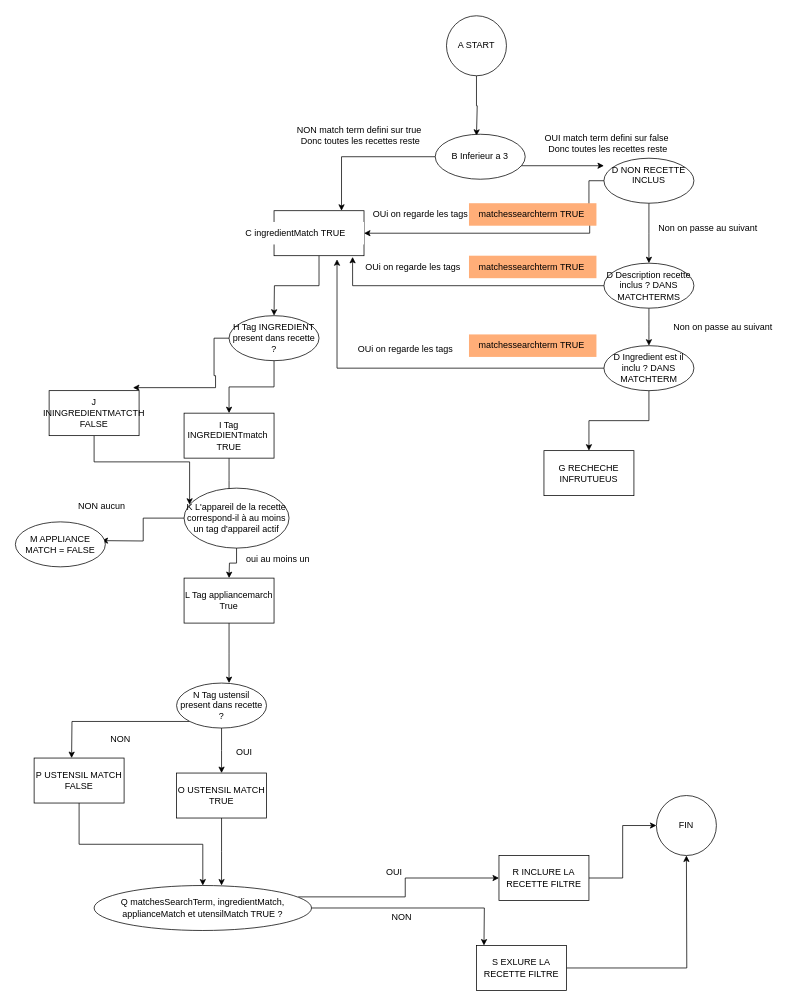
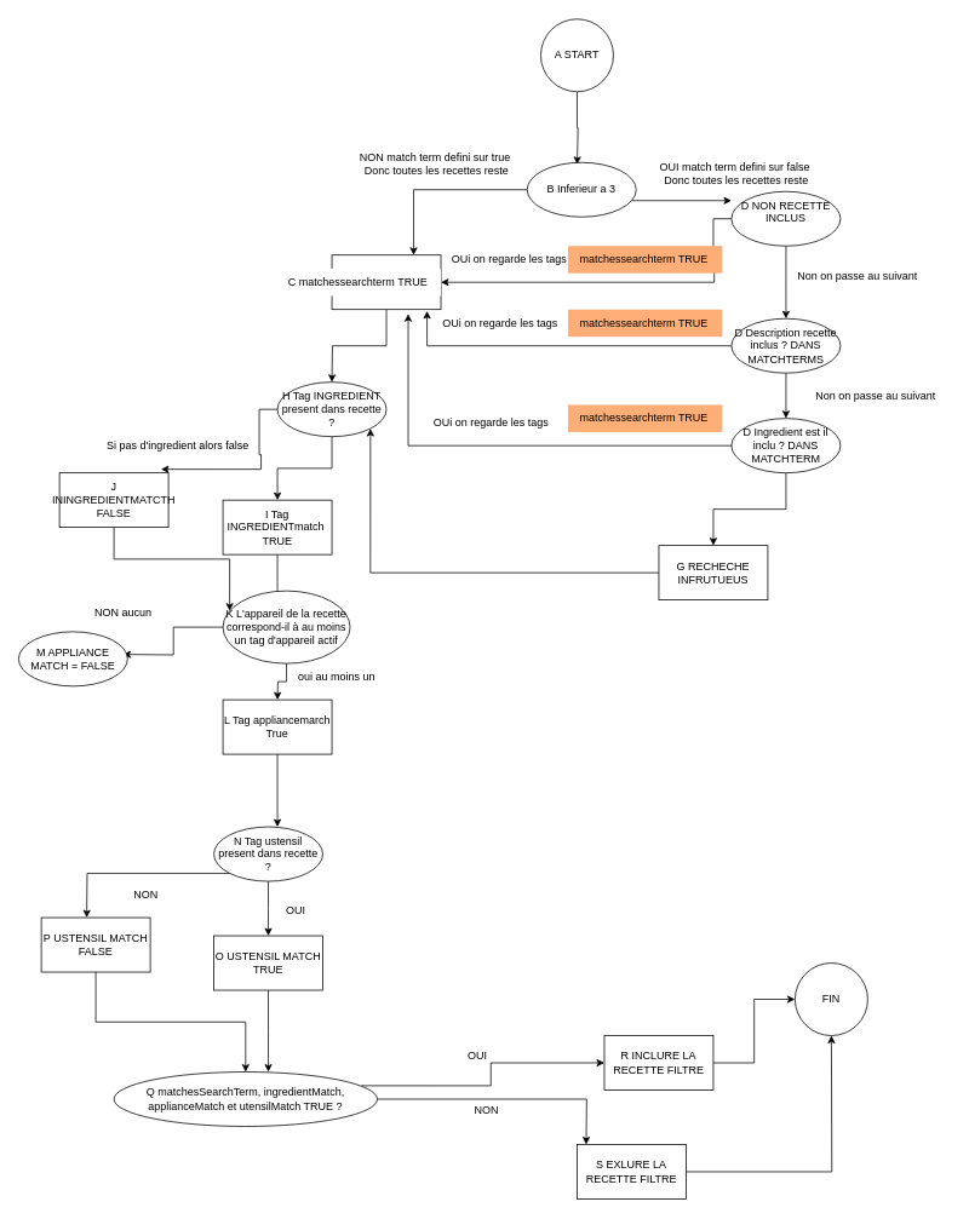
- <mxCell id="30" value="C ingredientMatch TRUE&amp;nbsp;" style="text;html=1;align=center;verticalAlign=middle;resizable=0;points=[];autosize=1;strokeColor=none;fillColor=default;" parent="1" vertex="1"><mxGeometry x="305" y="295" width="180" height="30" as="geometry" /></mxCell>
+ <mxCell id="30" value="C matchessearchterm TRUE&amp;nbsp;" style="text;html=1;align=center;verticalAlign=middle;resizable=0;points=[];autosize=1;strokeColor=none;fillColor=default;" parent="1" vertex="1"><mxGeometry x="305" y="295" width="180" height="30" as="geometry" /></mxCell>
+ <mxCell id="36" value="Si pas d'ingredient alors false" style="text;html=1;align=center;verticalAlign=middle;resizable=0;points=[];autosize=1;strokeColor=none;fillColor=none;" parent="1" vertex="1"><mxGeometry x="105" y="475" width="180" height="30" as="geometry" /></mxCell>
+ <mxCell id="26" style="edgeStyle=orthogonalEdgeStyle;rounded=0;orthogonalLoop=1;jettySize=auto;html=1;entryX=1;entryY=1;entryDx=0;entryDy=0;" parent="1" source="27" target="33" edge="1"><mxGeometry relative="1" as="geometry" /></mxCell>
